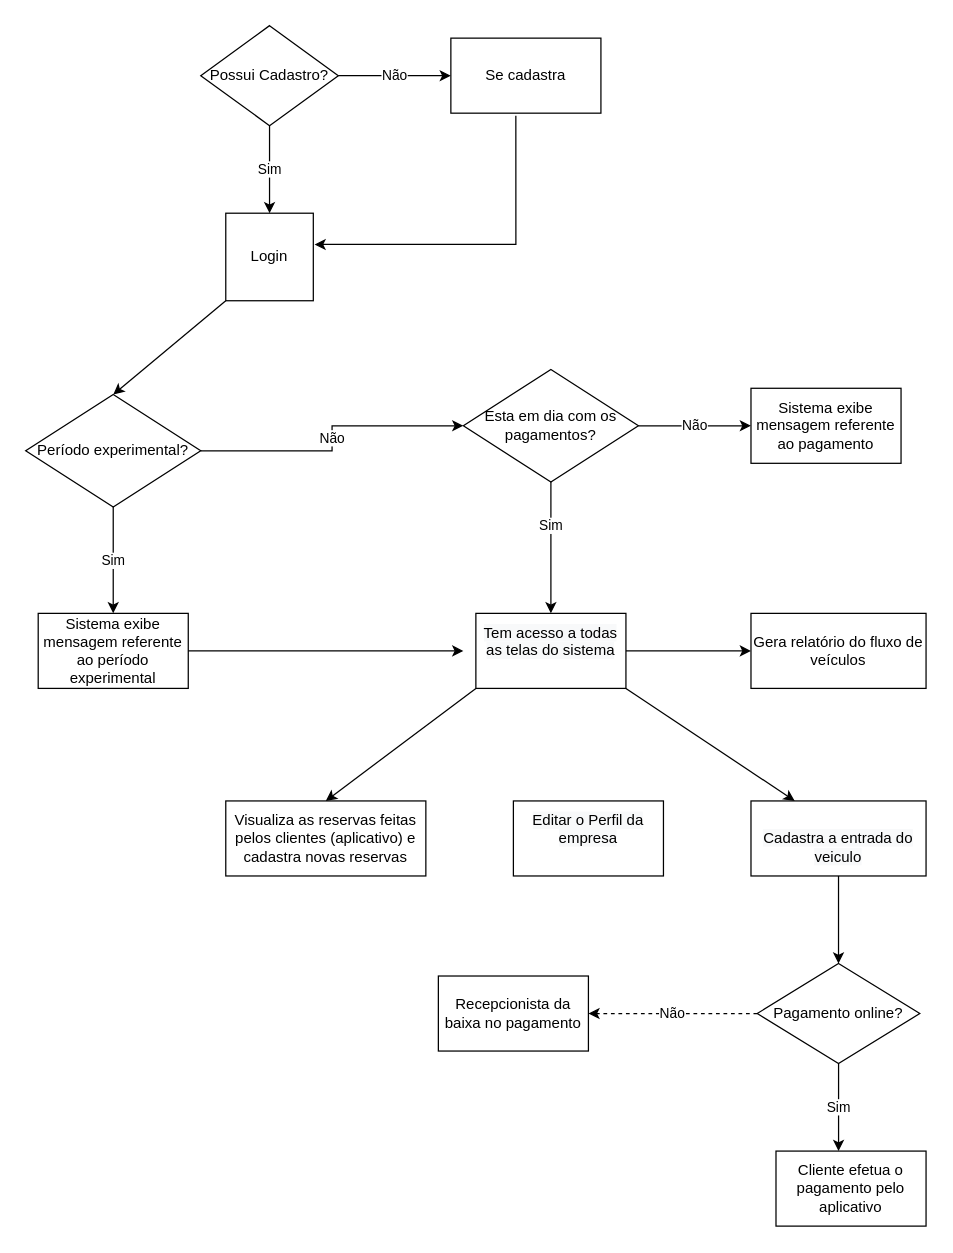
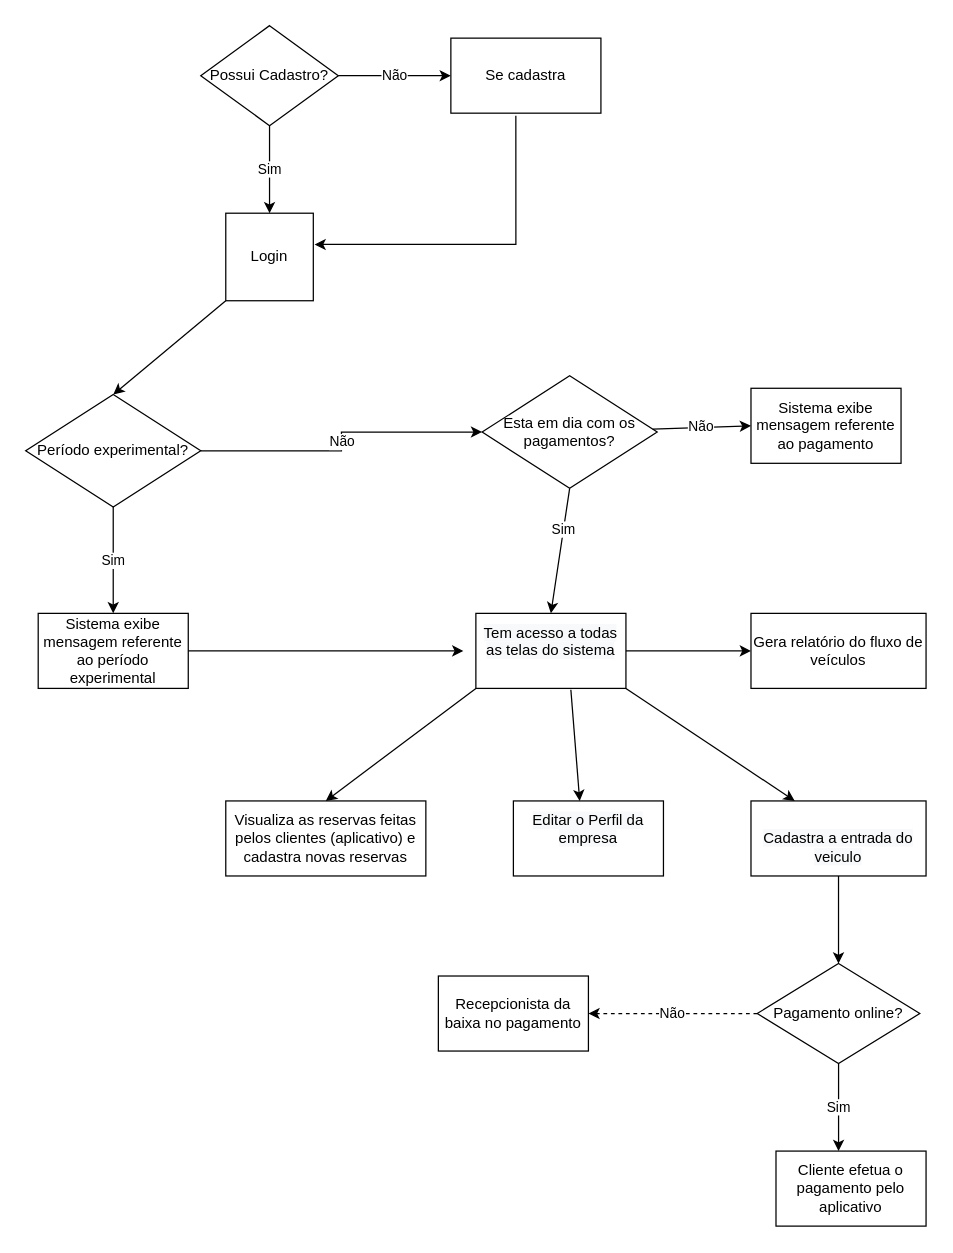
- <mxCell id="7" value="Esta em dia com os pagamentos?" style="rhombus;whiteSpace=wrap;html=1;" parent="1" vertex="1"><mxGeometry x="370" y="295" width="140" height="90" as="geometry" /></mxCell>
+ <mxCell id="7" value="Esta em dia com os pagamentos?" style="rhombus;whiteSpace=wrap;html=1;" parent="1" vertex="1"><mxGeometry x="385" y="300" width="140" height="90" as="geometry" /></mxCell>
+ <mxCell id="26" value="" style="endArrow=classic;html=1;rounded=0;exitX=0.633;exitY=1.017;exitDx=0;exitDy=0;entryX=0.442;entryY=0;entryDx=0;entryDy=0;entryPerimeter=0;exitPerimeter=0;" edge="1" parent="1" source="20" target="24"><mxGeometry width="50" height="50" relative="1" as="geometry"><mxPoint x="400" y="670" as="sourcePoint" /><mxPoint x="450" y="620" as="targetPoint" /></mxGeometry></mxCell>
